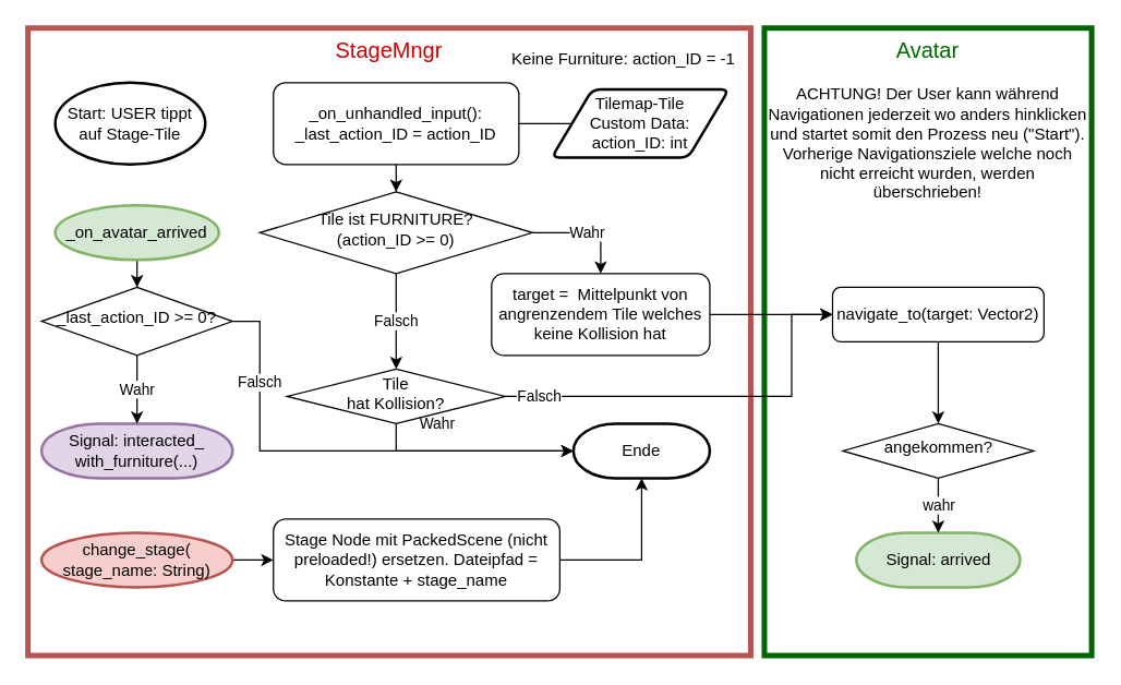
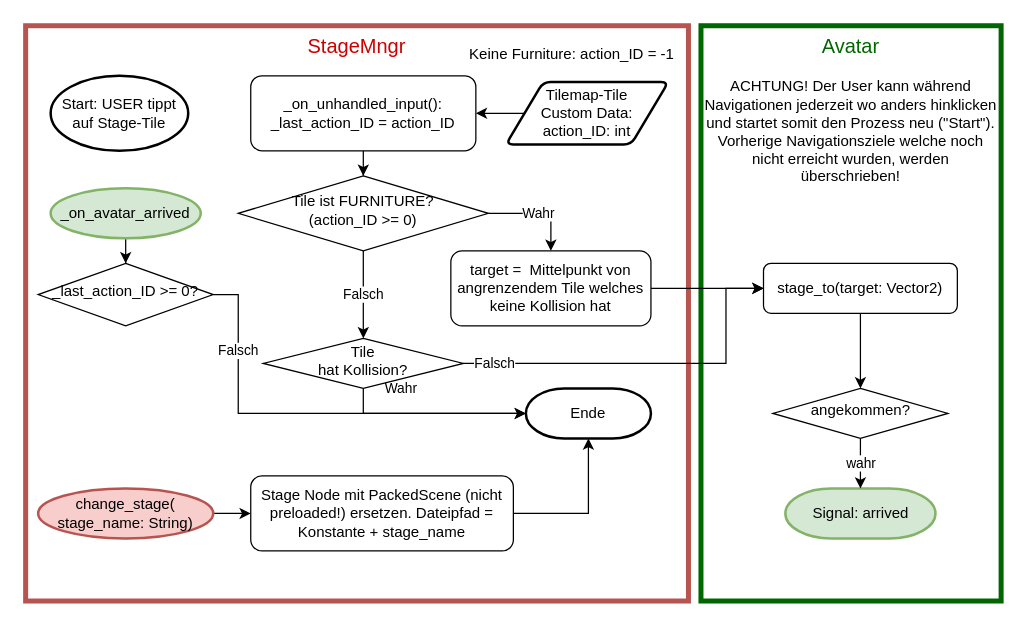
- <mxCell id="18" style="edgeStyle=orthogonalEdgeStyle;rounded=0;orthogonalLoop=1;jettySize=auto;html=1;endArrow=none;" parent="1" source="19" target="5" edge="1"><mxGeometry relative="1" as="geometry"><mxPoint x="250" y="70" as="sourcePoint" /></mxGeometry></mxCell>
+ <mxCell id="18" style="edgeStyle=orthogonalEdgeStyle;rounded=0;orthogonalLoop=1;jettySize=auto;html=1;" parent="1" source="19" target="5" edge="1"><mxGeometry relative="1" as="geometry"><mxPoint x="250" y="70" as="sourcePoint" /></mxGeometry></mxCell>
- <mxCell id="10" value="navigate_to(target: Vector2)" style="rounded=1;whiteSpace=wrap;html=1;fontSize=12;glass=0;strokeWidth=1;shadow=0;" parent="1" vertex="1"><mxGeometry x="610" y="210" width="155" height="40" as="geometry" /></mxCell>
+ <mxCell id="10" value="stage_to(target: Vector2)" style="rounded=1;whiteSpace=wrap;html=1;fontSize=12;glass=0;strokeWidth=1;shadow=0;" parent="1" vertex="1"><mxGeometry x="610" y="210" width="155" height="40" as="geometry" /></mxCell>
- <mxCell id="27" value="Wahr" style="edgeStyle=orthogonalEdgeStyle;rounded=0;orthogonalLoop=1;jettySize=auto;html=1;entryX=0.5;entryY=0;entryDx=0;entryDy=0;entryPerimeter=0;" parent="1" source="25" target="26" edge="1"><mxGeometry relative="1" as="geometry" /></mxCell>
- <mxCell id="26" value="Signal: interacted_&lt;br&gt;with_furniture(...)" style="strokeWidth=2;html=1;shape=mxgraph.flowchart.terminator;whiteSpace=wrap;fillColor=#e1d5e7;strokeColor=#9673a6;" parent="1" vertex="1"><mxGeometry x="30" y="310" width="140" height="40" as="geometry" /></mxCell>
